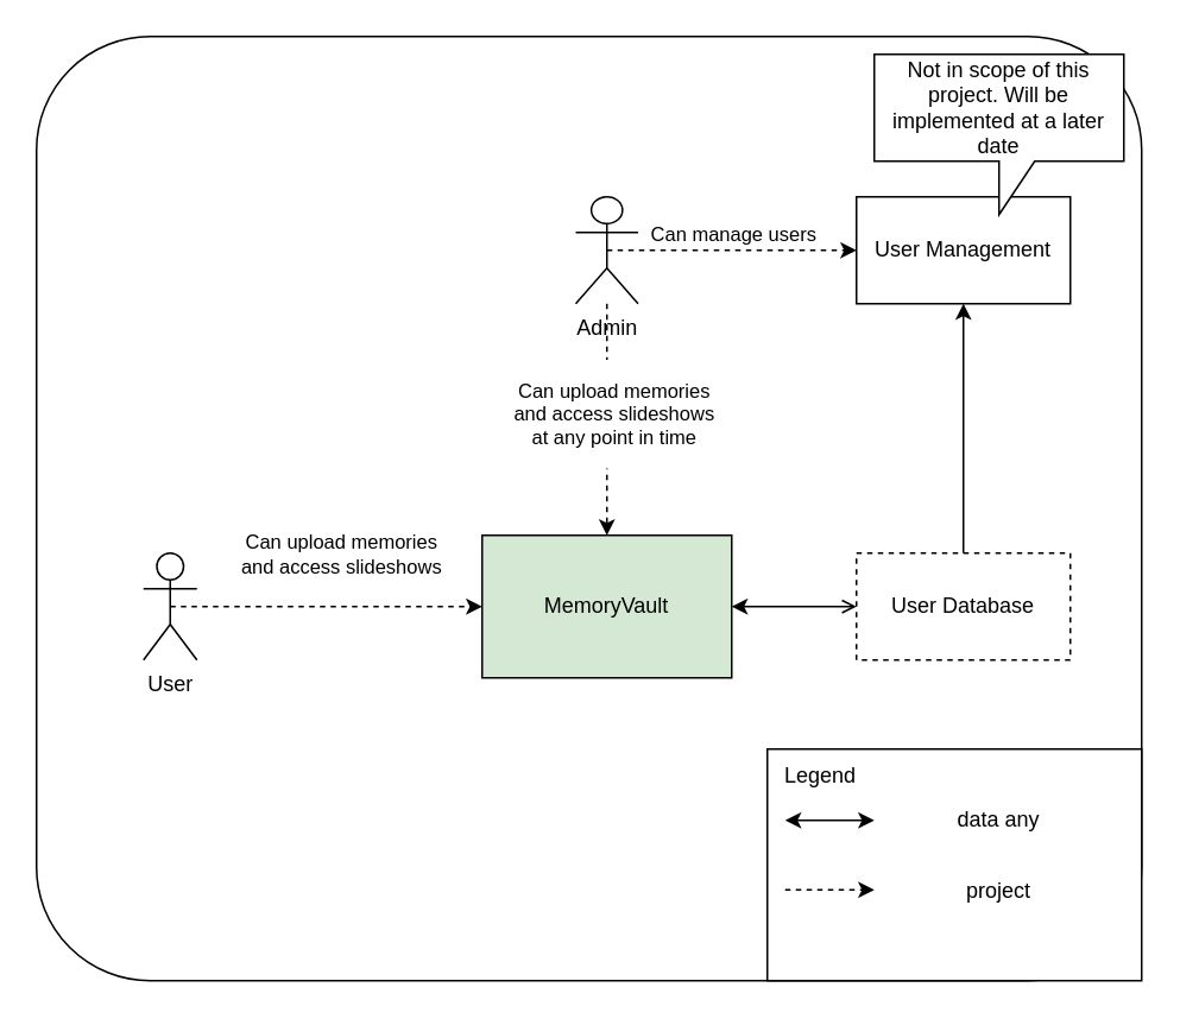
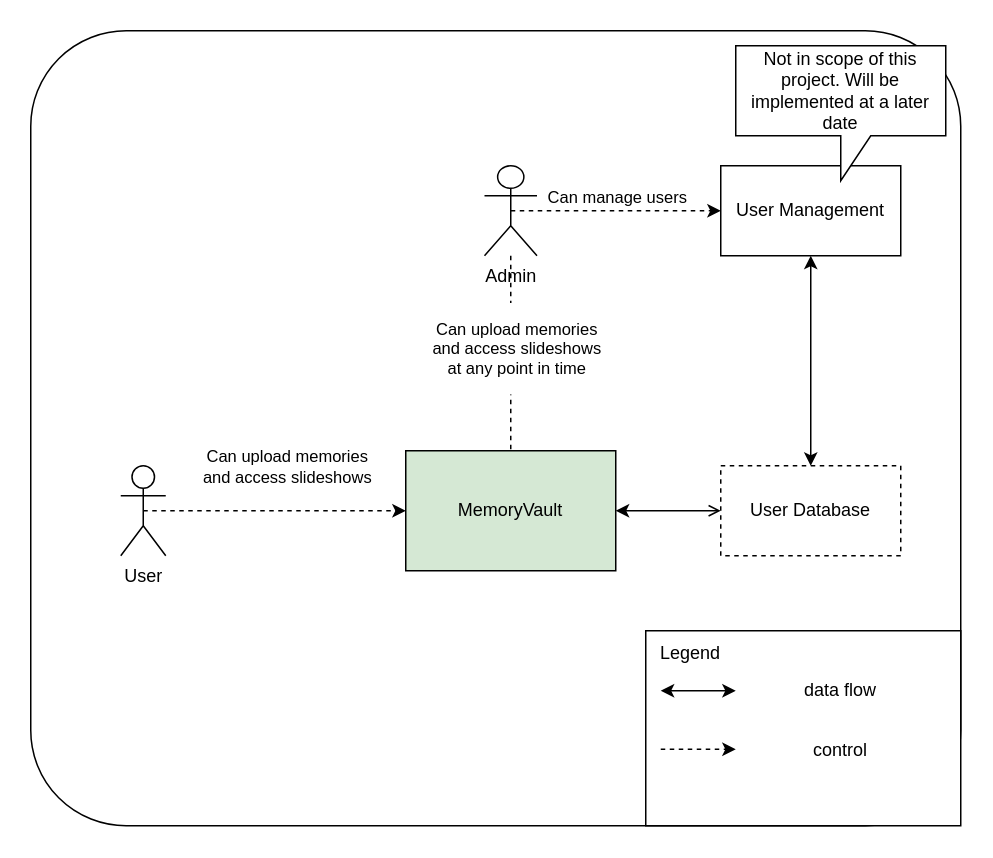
- <mxCell id="13" style="edgeStyle=none;html=1;dashed=1;" parent="1" source="14" target="7" edge="1"><mxGeometry relative="1" as="geometry"><mxPoint x="250" y="130" as="sourcePoint" /></mxGeometry></mxCell>
+ <mxCell id="13" style="edgeStyle=none;html=1;dashed=1;endArrow=none;" parent="1" source="14" target="7" edge="1"><mxGeometry relative="1" as="geometry"><mxPoint x="250" y="130" as="sourcePoint" /></mxGeometry></mxCell>
- <mxCell id="9" style="edgeStyle=none;html=1;exitX=0.5;exitY=1;exitDx=0;exitDy=0;entryX=0.5;entryY=0;entryDx=0;entryDy=0;startArrow=classic;startFill=1;endArrow=none;" parent="1" source="10" target="8" edge="1"><mxGeometry relative="1" as="geometry" /></mxCell>
+ <mxCell id="9" style="edgeStyle=none;html=1;exitX=0.5;exitY=1;exitDx=0;exitDy=0;entryX=0.5;entryY=0;entryDx=0;entryDy=0;startArrow=classic;startFill=1;" parent="1" source="10" target="8" edge="1"><mxGeometry relative="1" as="geometry" /></mxCell>
- <mxCell id="20" value="data any" style="text;html=1;align=center;verticalAlign=middle;whiteSpace=wrap;rounded=0;" parent="1" vertex="1"><mxGeometry x="510" y="445" width="100" height="30" as="geometry" /></mxCell>
+ <mxCell id="20" value="data flow" style="text;html=1;align=center;verticalAlign=middle;whiteSpace=wrap;rounded=0;" parent="1" vertex="1"><mxGeometry x="510" y="445" width="100" height="30" as="geometry" /></mxCell>
- <mxCell id="22" value="project" style="text;html=1;align=center;verticalAlign=middle;whiteSpace=wrap;rounded=0;" parent="1" vertex="1"><mxGeometry x="510" y="485" width="100" height="30" as="geometry" /></mxCell>
+ <mxCell id="22" value="control" style="text;html=1;align=center;verticalAlign=middle;whiteSpace=wrap;rounded=0;" parent="1" vertex="1"><mxGeometry x="510" y="485" width="100" height="30" as="geometry" /></mxCell>
